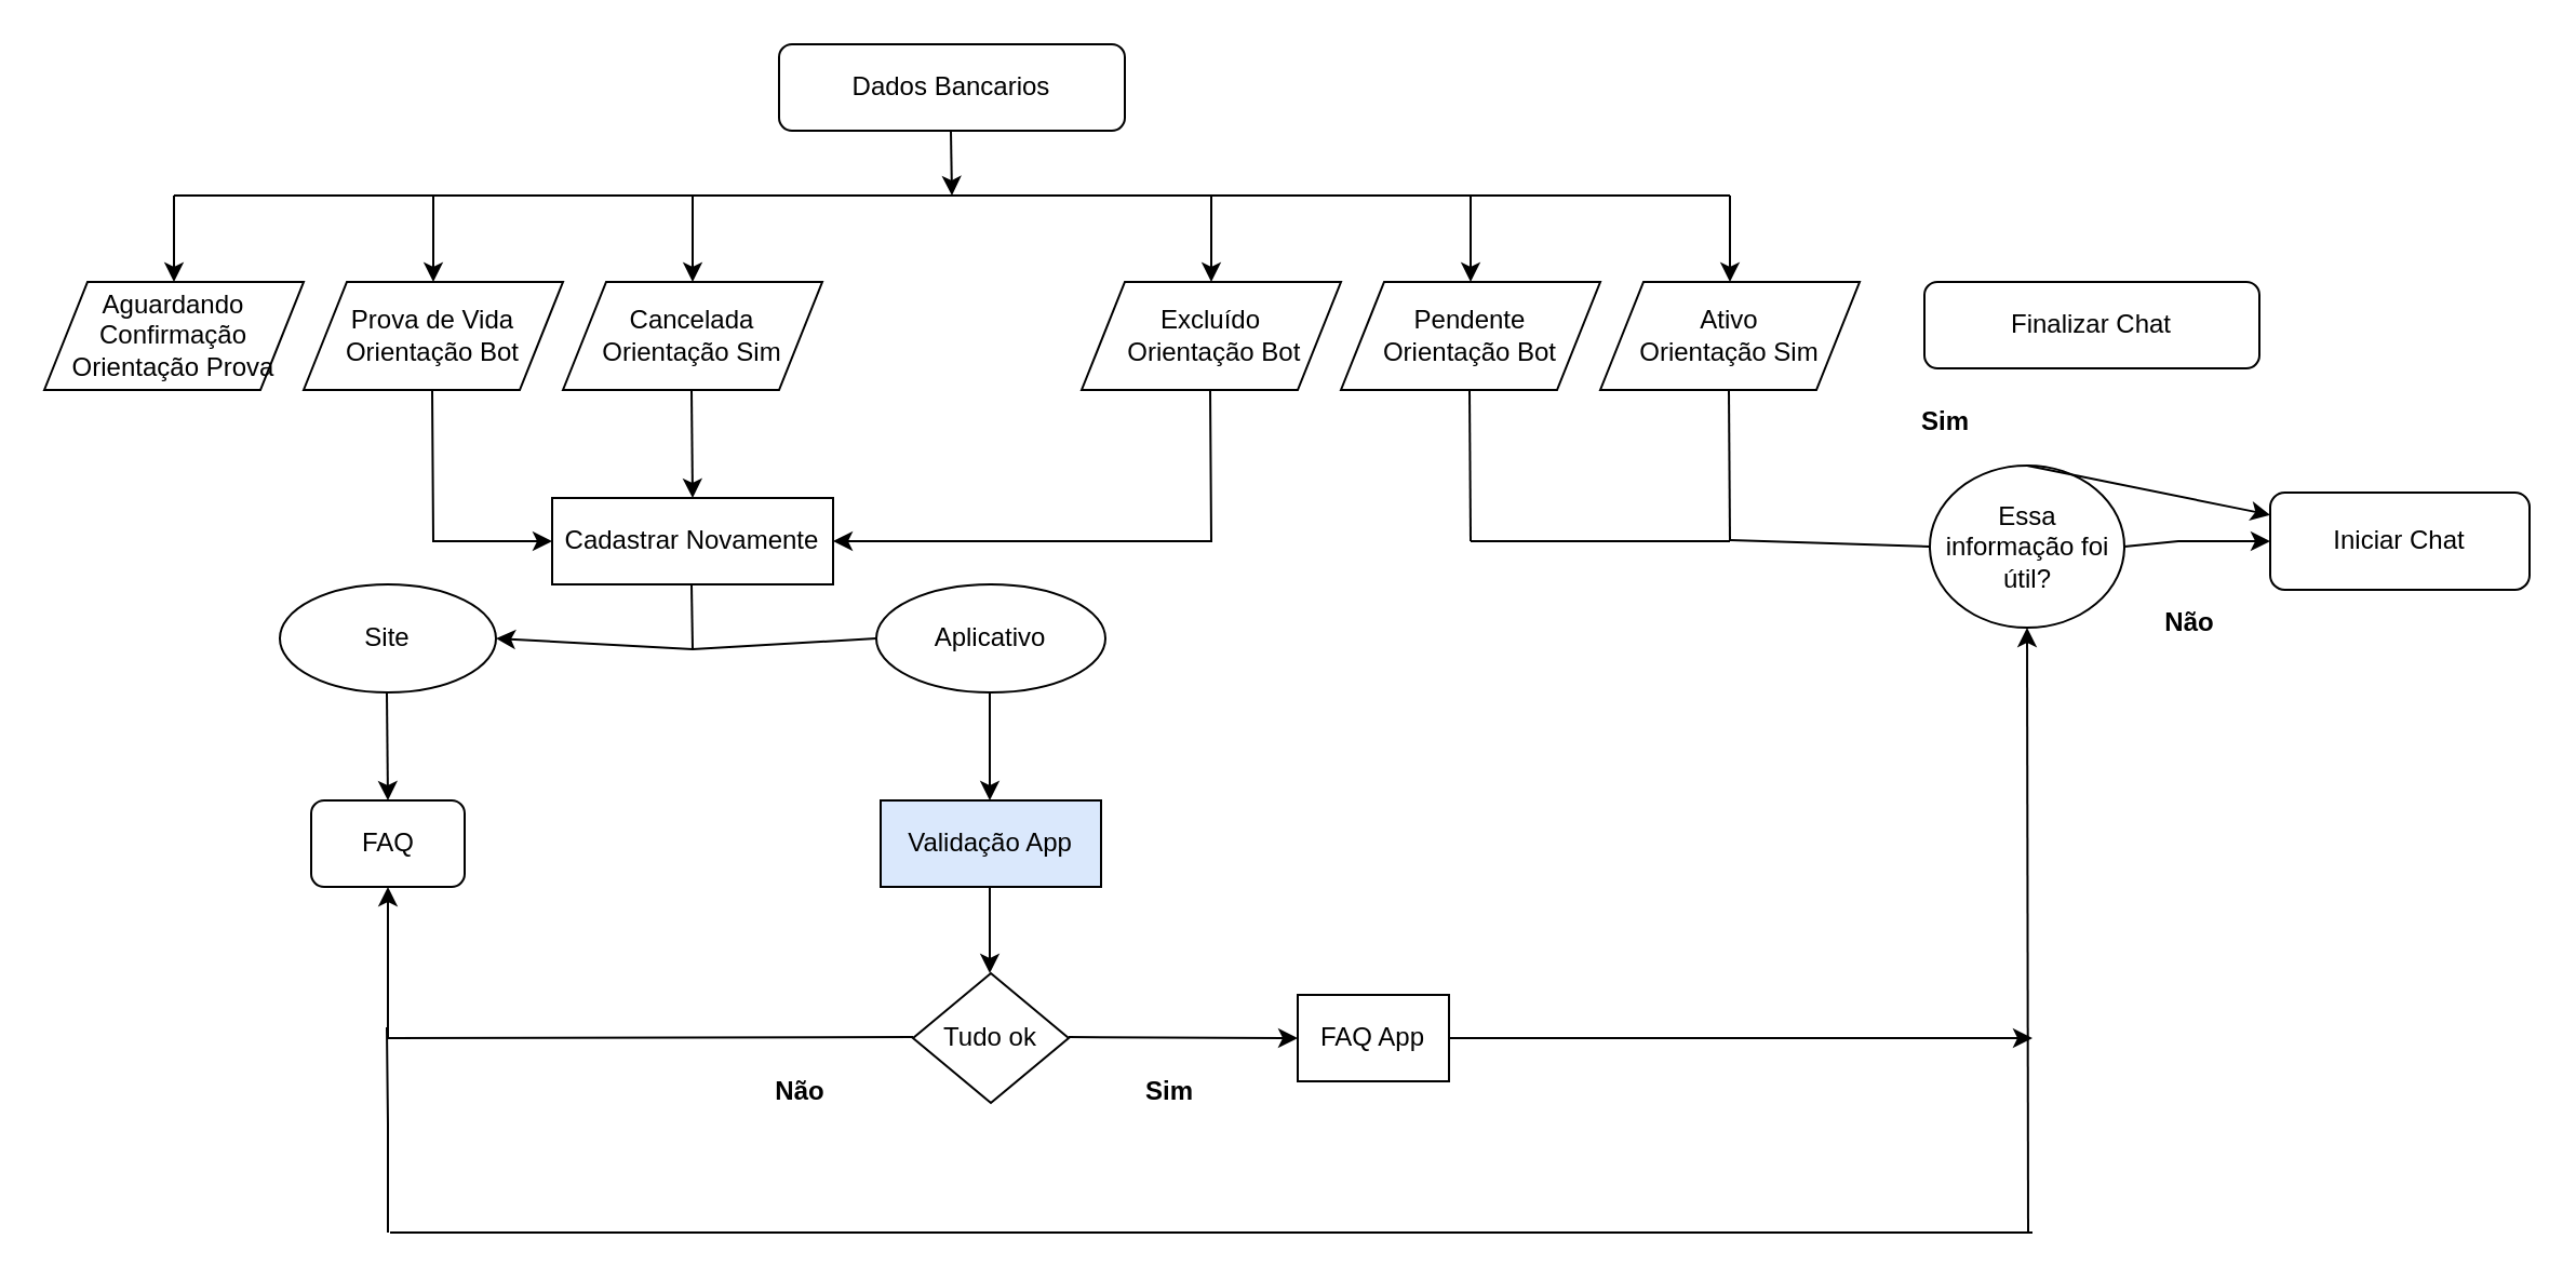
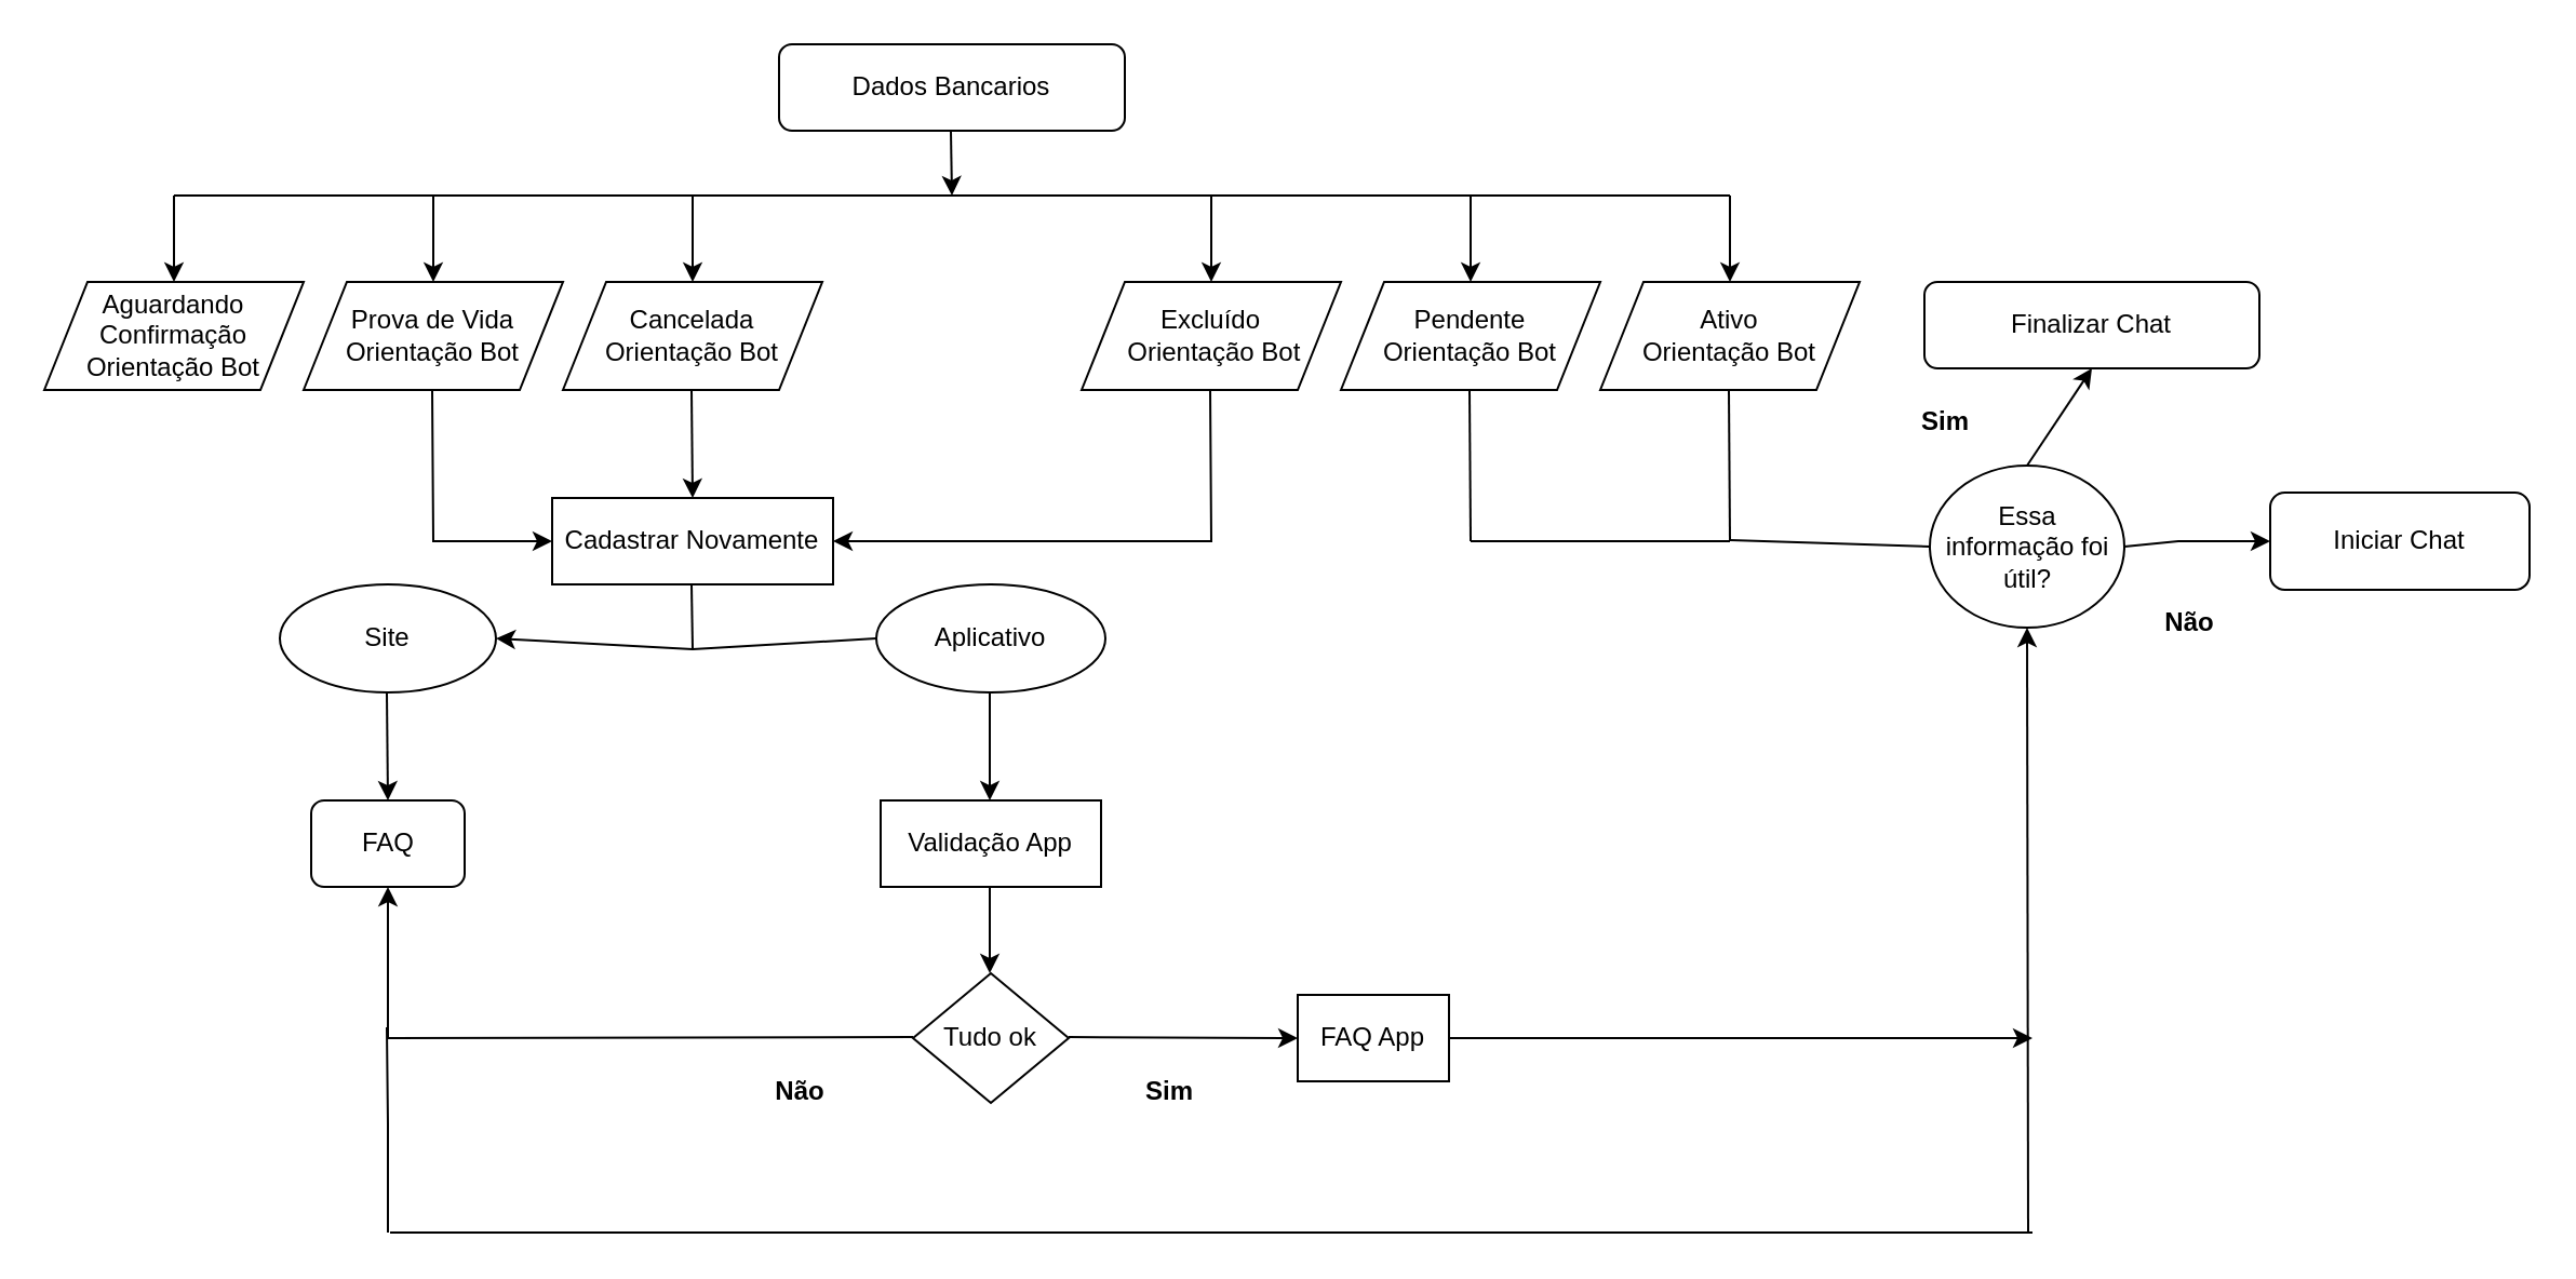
- <mxCell id="12" value="Aguardando Confirmação&lt;br&gt;Orientação Prova" style="shape=parallelogram;perimeter=parallelogramPerimeter;whiteSpace=wrap;html=1;fixedSize=1;" vertex="1" parent="1"><mxGeometry x="20" y="130" width="120" height="50" as="geometry" /></mxCell>
+ <mxCell id="12" value="Aguardando Confirmação&lt;br&gt;Orientação Bot" style="shape=parallelogram;perimeter=parallelogramPerimeter;whiteSpace=wrap;html=1;fixedSize=1;" vertex="1" parent="1"><mxGeometry x="20" y="130" width="120" height="50" as="geometry" /></mxCell>
- <mxCell id="14" value="Cancelada&lt;br&gt;Orientação Sim" style="shape=parallelogram;perimeter=parallelogramPerimeter;whiteSpace=wrap;html=1;fixedSize=1;" vertex="1" parent="1"><mxGeometry x="260" y="130" width="120" height="50" as="geometry" /></mxCell>
+ <mxCell id="14" value="Cancelada&lt;br&gt;Orientação Bot" style="shape=parallelogram;perimeter=parallelogramPerimeter;whiteSpace=wrap;html=1;fixedSize=1;" vertex="1" parent="1"><mxGeometry x="260" y="130" width="120" height="50" as="geometry" /></mxCell>
- <mxCell id="17" value="Ativo&lt;br&gt;Orientação Sim" style="shape=parallelogram;perimeter=parallelogramPerimeter;whiteSpace=wrap;html=1;fixedSize=1;" vertex="1" parent="1"><mxGeometry x="740" y="130" width="120" height="50" as="geometry" /></mxCell>
+ <mxCell id="17" value="Ativo&lt;br&gt;Orientação Bot" style="shape=parallelogram;perimeter=parallelogramPerimeter;whiteSpace=wrap;html=1;fixedSize=1;" vertex="1" parent="1"><mxGeometry x="740" y="130" width="120" height="50" as="geometry" /></mxCell>
- <mxCell id="44" value="" style="endArrow=classic;html=1;rounded=0;exitX=0.5;exitY=0;exitDx=0;exitDy=0;" edge="1" parent="1" source="41" target="47"><mxGeometry width="50" height="50" relative="1" as="geometry"><mxPoint x="934.5" y="205" as="sourcePoint" /><mxPoint x="935" y="170" as="targetPoint" /></mxGeometry></mxCell>
+ <mxCell id="44" value="" style="endArrow=classic;html=1;rounded=0;exitX=0.5;exitY=0;exitDx=0;exitDy=0;entryX=0.5;entryY=1;entryDx=0;entryDy=0;" edge="1" parent="1" source="41" target="42"><mxGeometry width="50" height="50" relative="1" as="geometry"><mxPoint x="934.5" y="205" as="sourcePoint" /><mxPoint x="935" y="170" as="targetPoint" /></mxGeometry></mxCell>
- <mxCell id="29" value="Validação App" style="rounded=0;whiteSpace=wrap;html=1;fillColor=#dae8fc;" vertex="1" parent="1"><mxGeometry x="407" y="370" width="102" height="40" as="geometry" /></mxCell>
+ <mxCell id="29" value="Validação App" style="rounded=0;whiteSpace=wrap;html=1;" vertex="1" parent="1"><mxGeometry x="407" y="370" width="102" height="40" as="geometry" /></mxCell>
